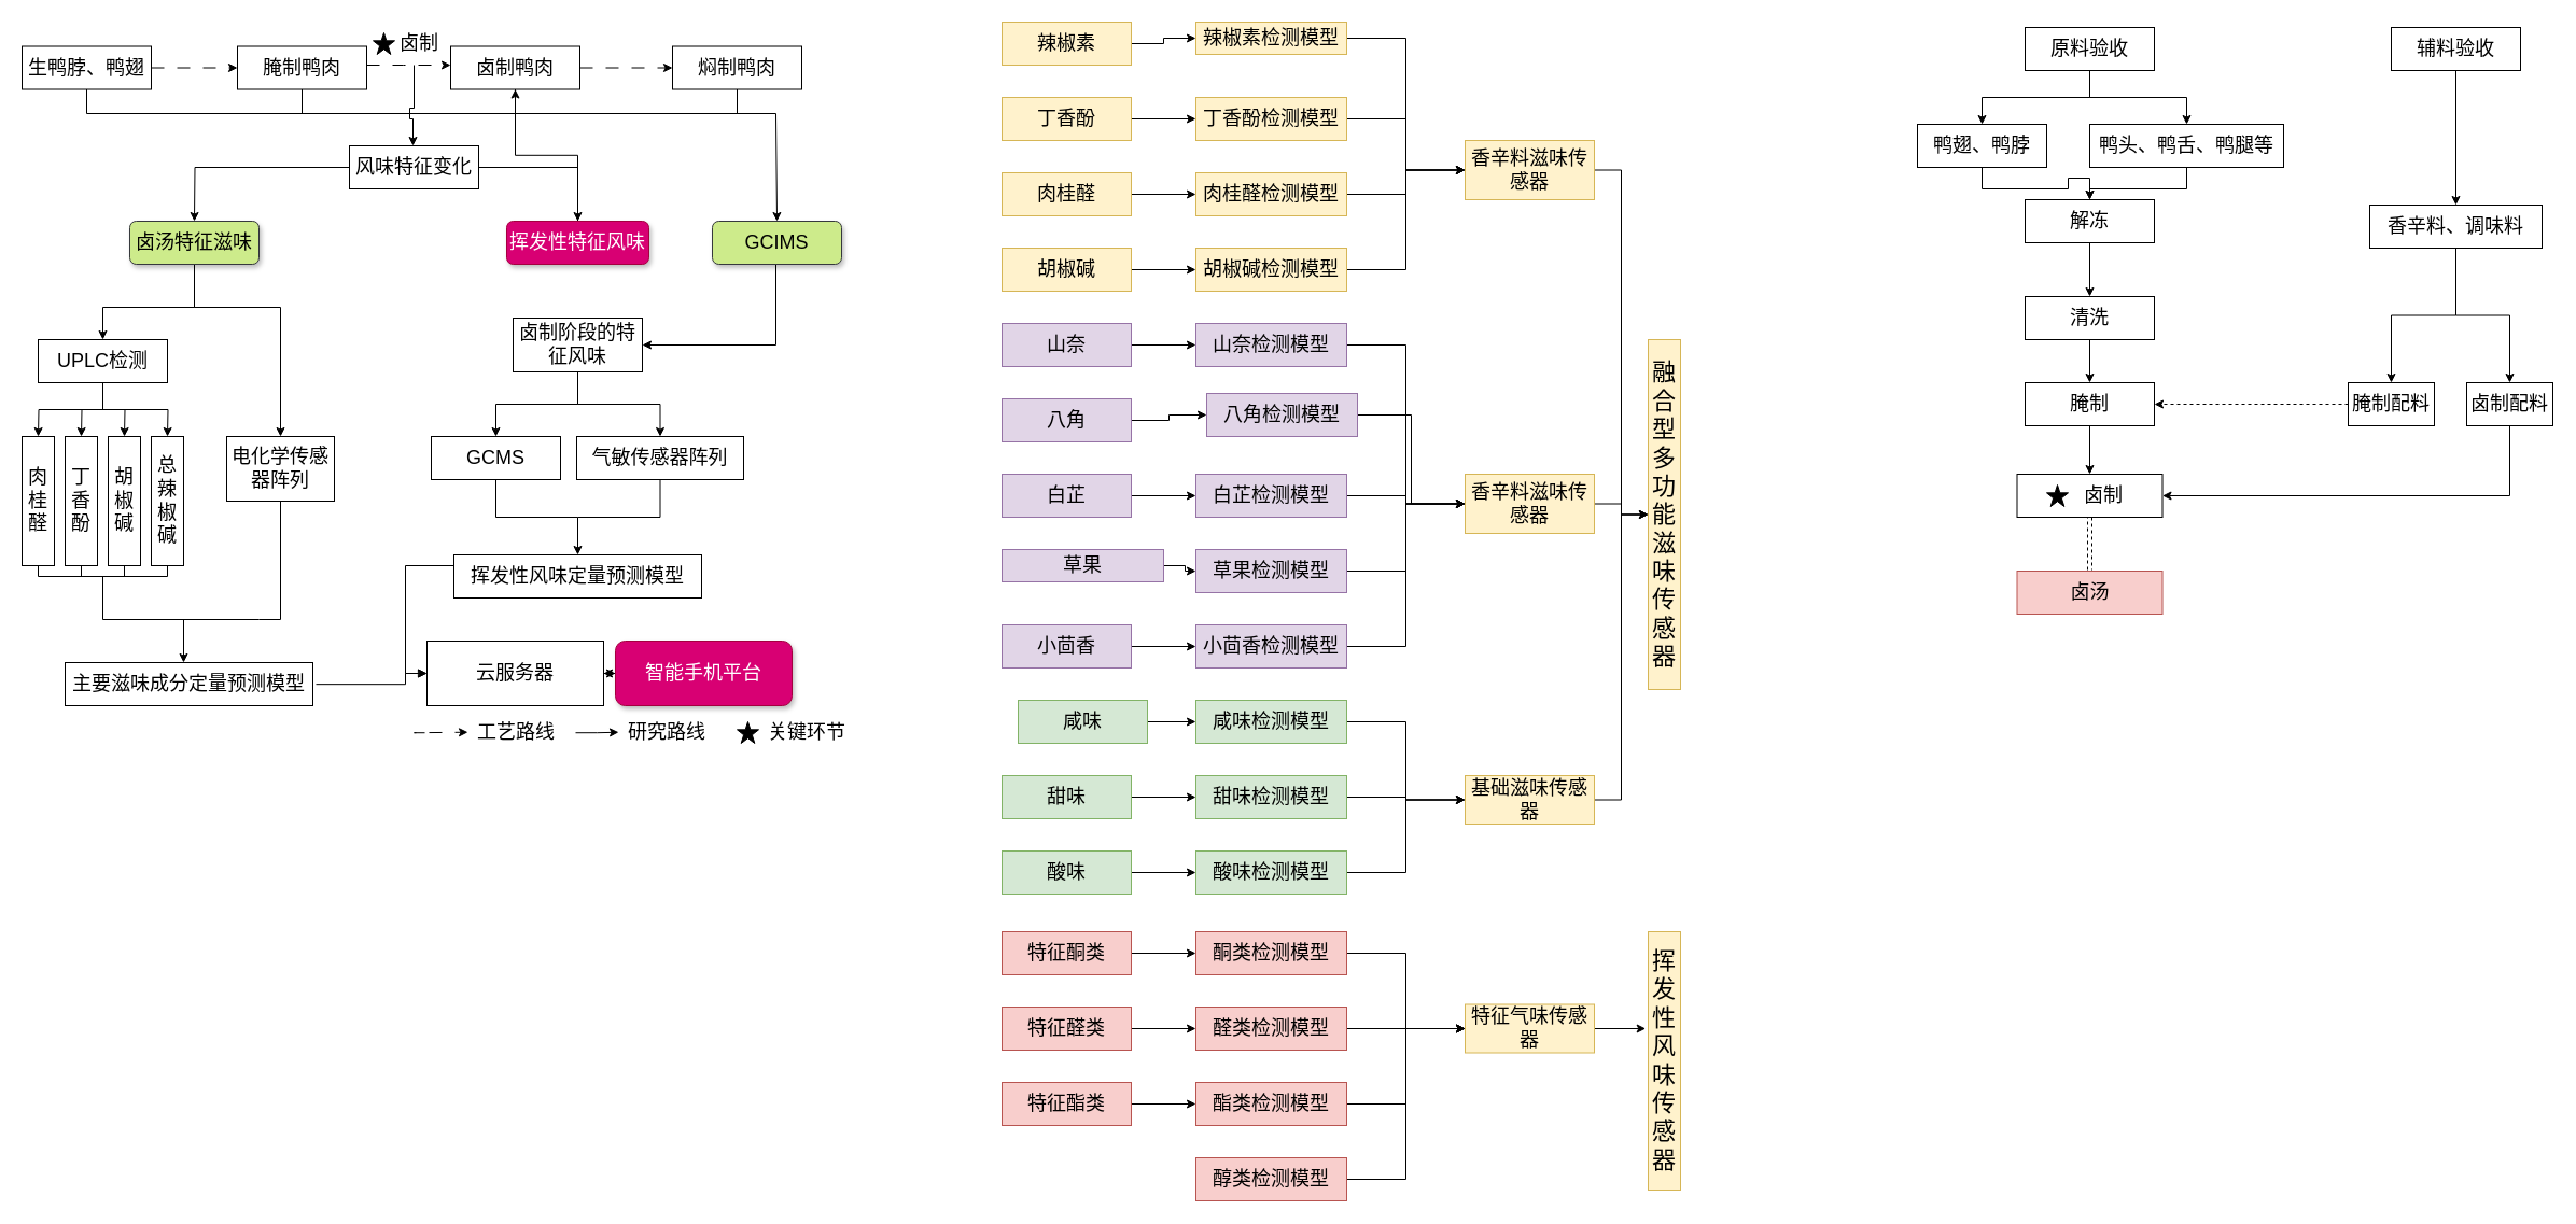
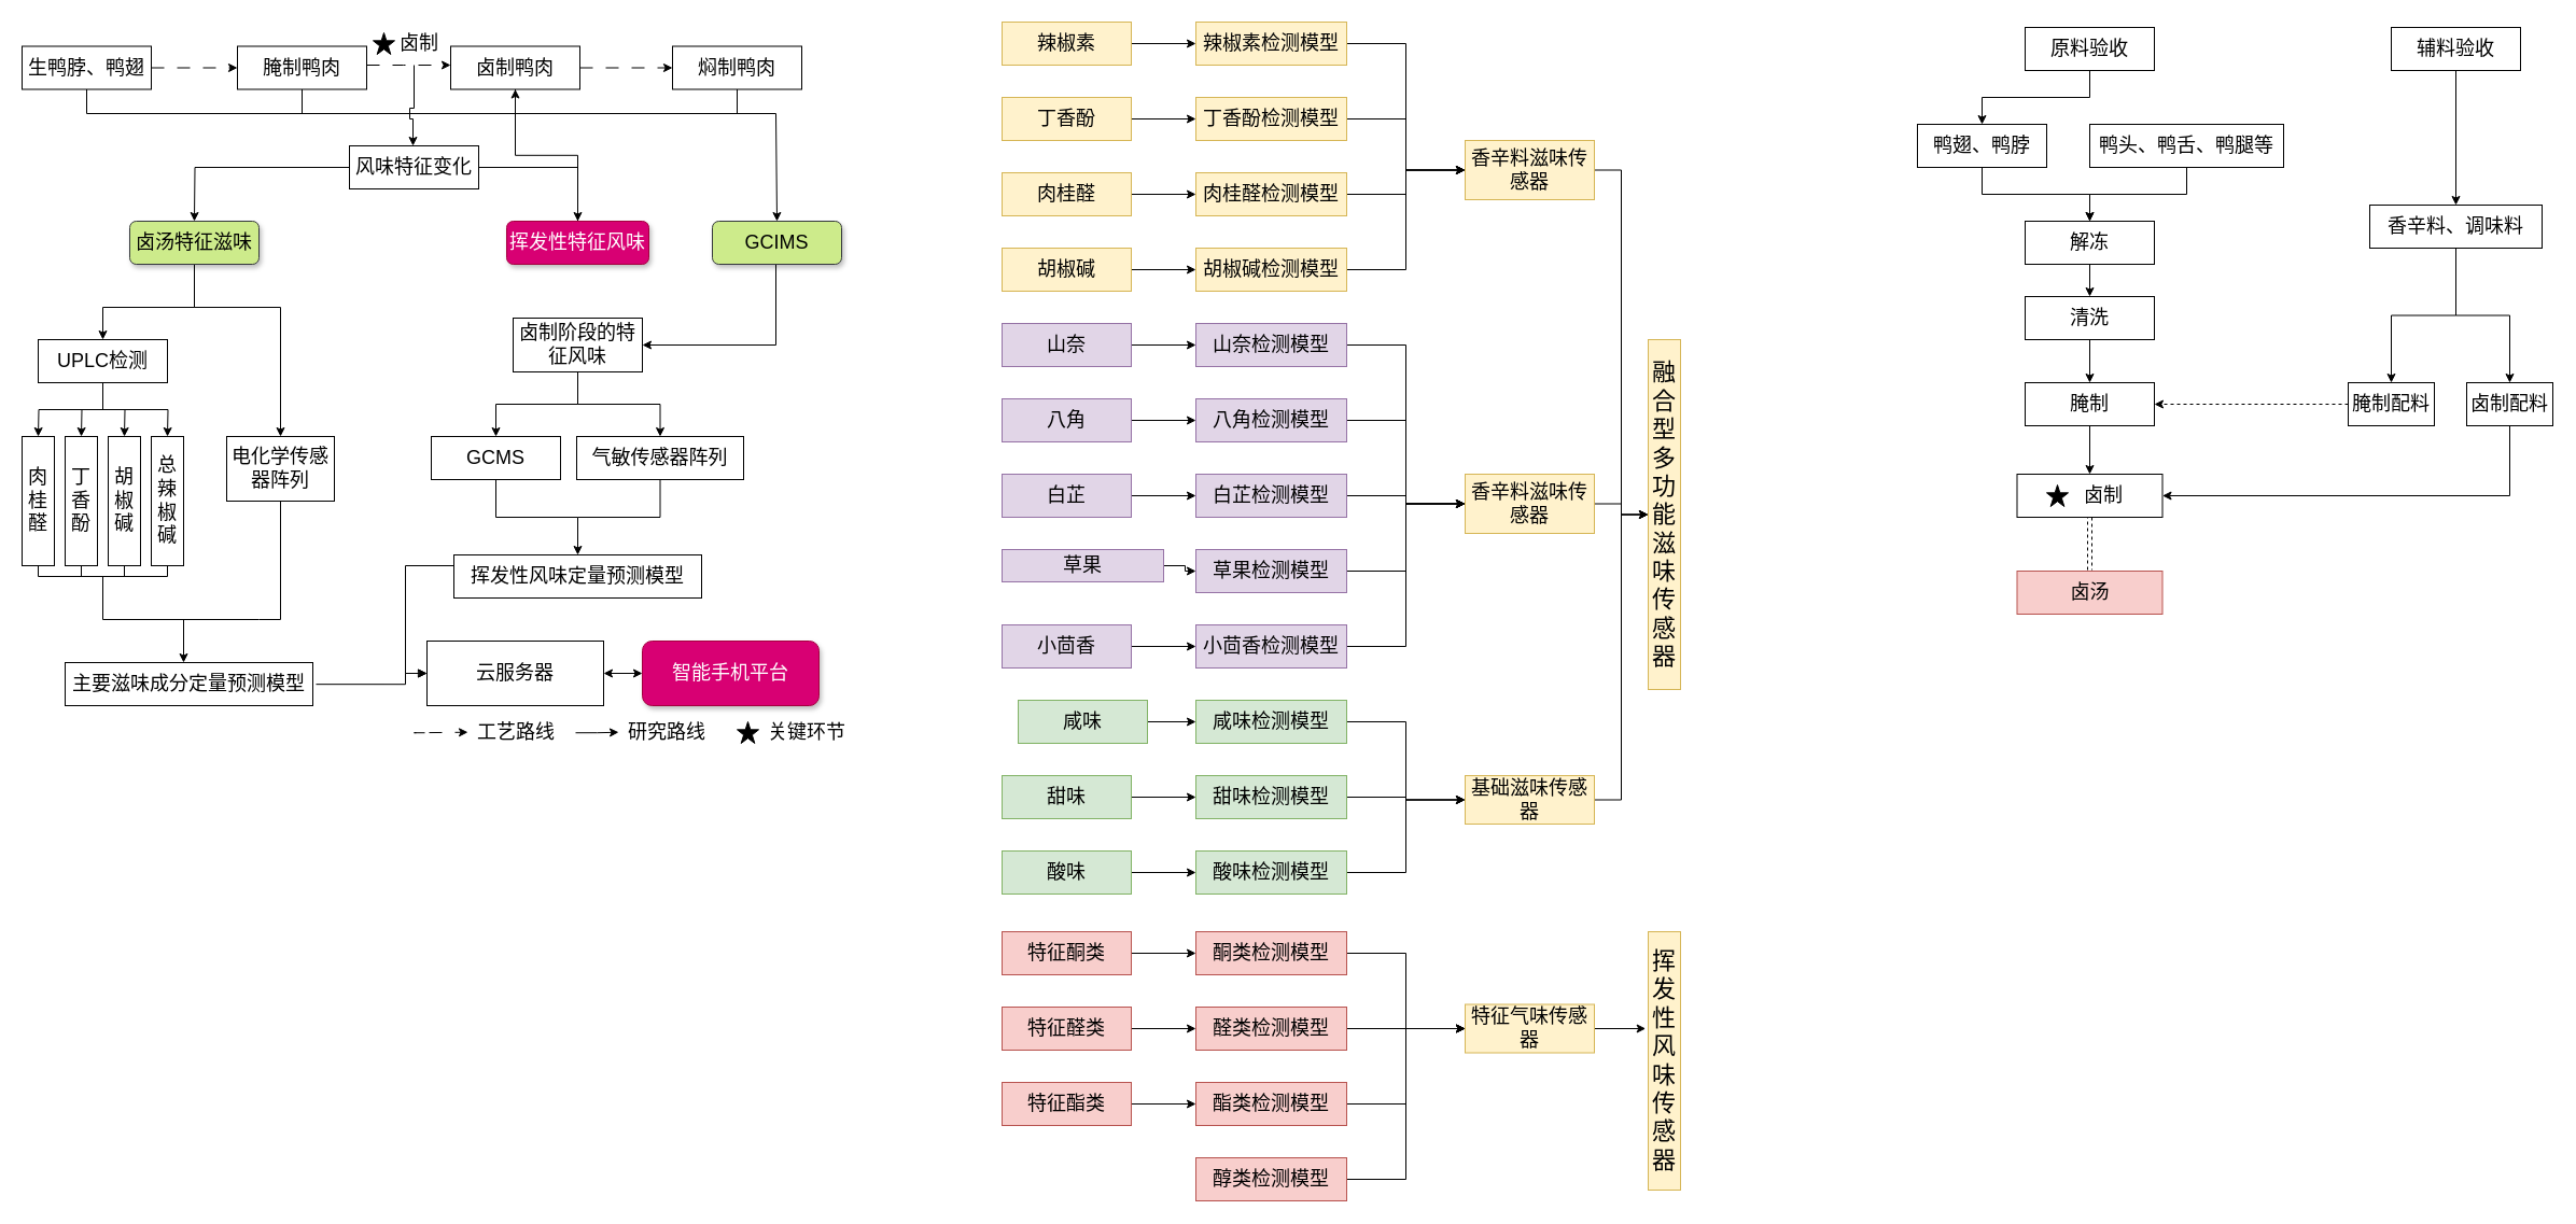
- <mxCell id="95" value="&lt;span style=&quot;font-size: 18px;&quot;&gt;辣椒素检测模型&lt;/span&gt;" style="rounded=0;whiteSpace=wrap;html=1;fillColor=#fff2cc;strokeColor=#d6b656;" vertex="1" parent="1"><mxGeometry x="1110" y="20" width="140" height="30" as="geometry" /></mxCell>
+ <mxCell id="95" value="&lt;span style=&quot;font-size: 18px;&quot;&gt;辣椒素检测模型&lt;/span&gt;" style="rounded=0;whiteSpace=wrap;html=1;fillColor=#fff2cc;strokeColor=#d6b656;" vertex="1" parent="1"><mxGeometry x="1110" y="20" width="140" height="40" as="geometry" /></mxCell>
- <mxCell id="141" style="edgeStyle=orthogonalEdgeStyle;rounded=0;orthogonalLoop=1;jettySize=auto;html=1;" edge="1" parent="1" source="142" target="148"><mxGeometry relative="1" as="geometry" /></mxCell>
- <mxCell id="150" value="&lt;font style=&quot;font-size: 18px;&quot;&gt;解冻&lt;/font&gt;" style="rounded=0;whiteSpace=wrap;html=1;" vertex="1" parent="1"><mxGeometry x="1880" y="185" width="120" height="40" as="geometry" /></mxCell>
+ <mxCell id="150" value="&lt;font style=&quot;font-size: 18px;&quot;&gt;解冻&lt;/font&gt;" style="rounded=0;whiteSpace=wrap;html=1;" vertex="1" parent="1"><mxGeometry x="1880" y="205" width="120" height="40" as="geometry" /></mxCell>
- <mxCell id="105" value="&lt;span style=&quot;font-size: 18px;&quot;&gt;八角检测模型&lt;/span&gt;" style="rounded=0;whiteSpace=wrap;html=1;fillColor=#e1d5e7;strokeColor=#9673a6;" vertex="1" parent="1"><mxGeometry x="1120" y="365" width="140" height="40" as="geometry" /></mxCell>
+ <mxCell id="105" value="&lt;span style=&quot;font-size: 18px;&quot;&gt;八角检测模型&lt;/span&gt;" style="rounded=0;whiteSpace=wrap;html=1;fillColor=#e1d5e7;strokeColor=#9673a6;" vertex="1" parent="1"><mxGeometry x="1110" y="370" width="140" height="40" as="geometry" /></mxCell>
- <mxCell id="67" value="&lt;span style=&quot;font-size: 18px;&quot;&gt;智能手机平台&lt;/span&gt;" style="whiteSpace=wrap;html=1;rounded=1;fillColor=#d80073;strokeColor=#A50040;shadow=1;fontColor=#ffffff;" parent="1" vertex="1"><mxGeometry x="571" y="595" width="164" height="60" as="geometry" /></mxCell>
+ <mxCell id="67" value="&lt;span style=&quot;font-size: 18px;&quot;&gt;智能手机平台&lt;/span&gt;" style="whiteSpace=wrap;html=1;rounded=1;fillColor=#d80073;strokeColor=#A50040;shadow=1;fontColor=#ffffff;" parent="1" vertex="1"><mxGeometry x="596" y="595" width="164" height="60" as="geometry" /></mxCell>
